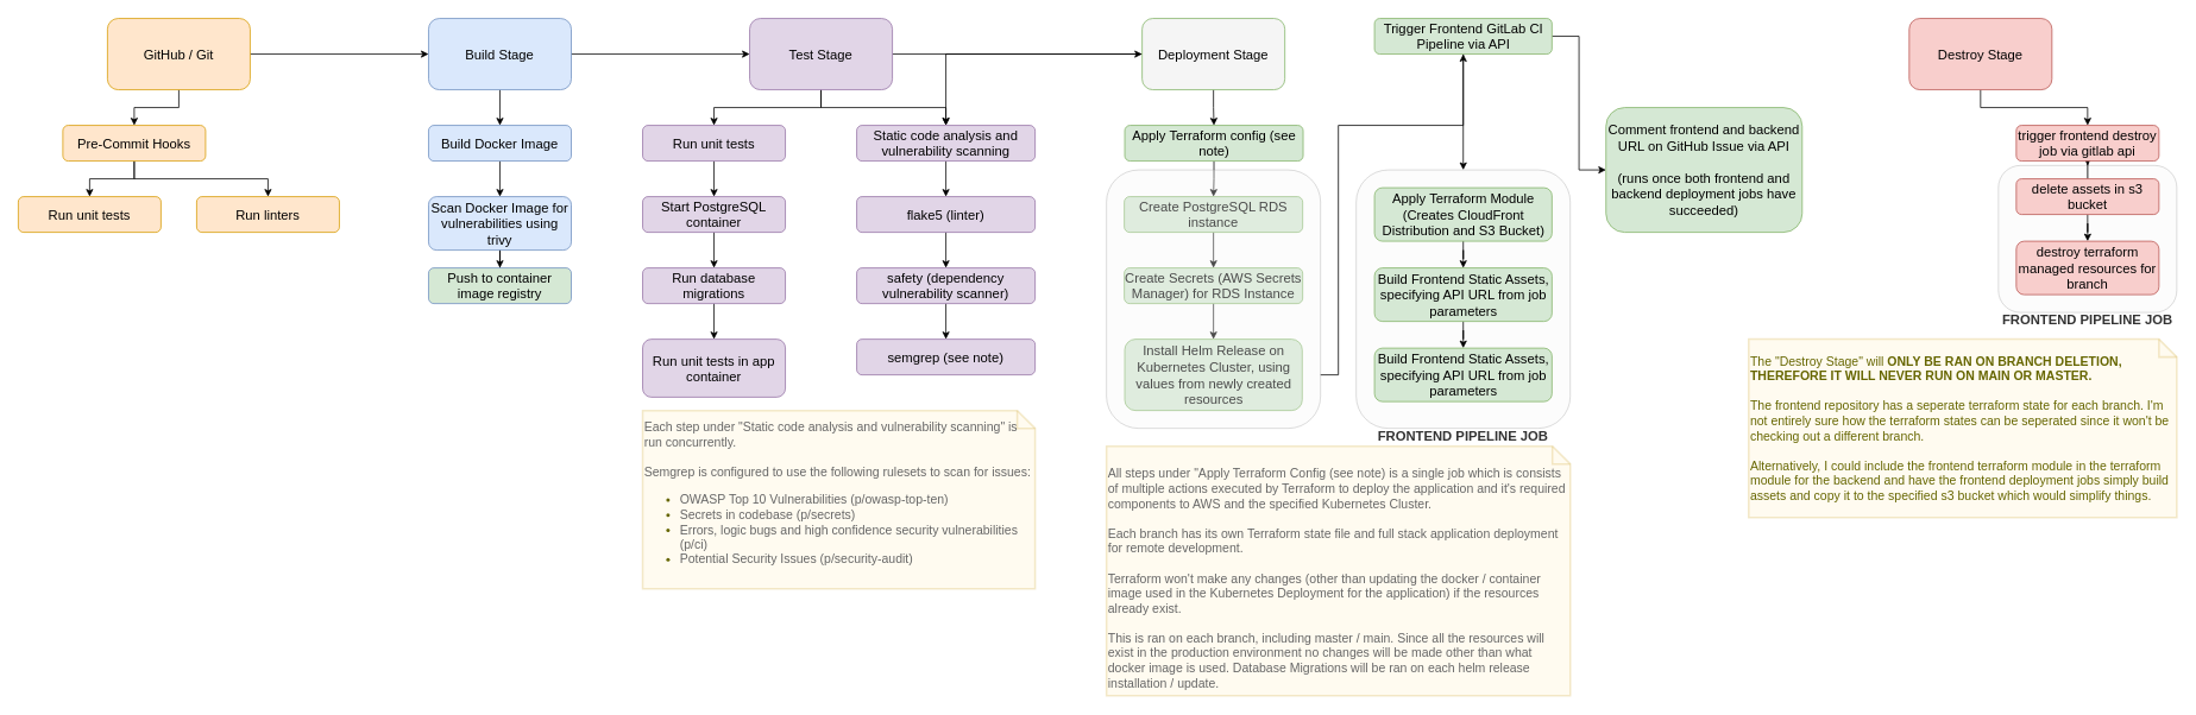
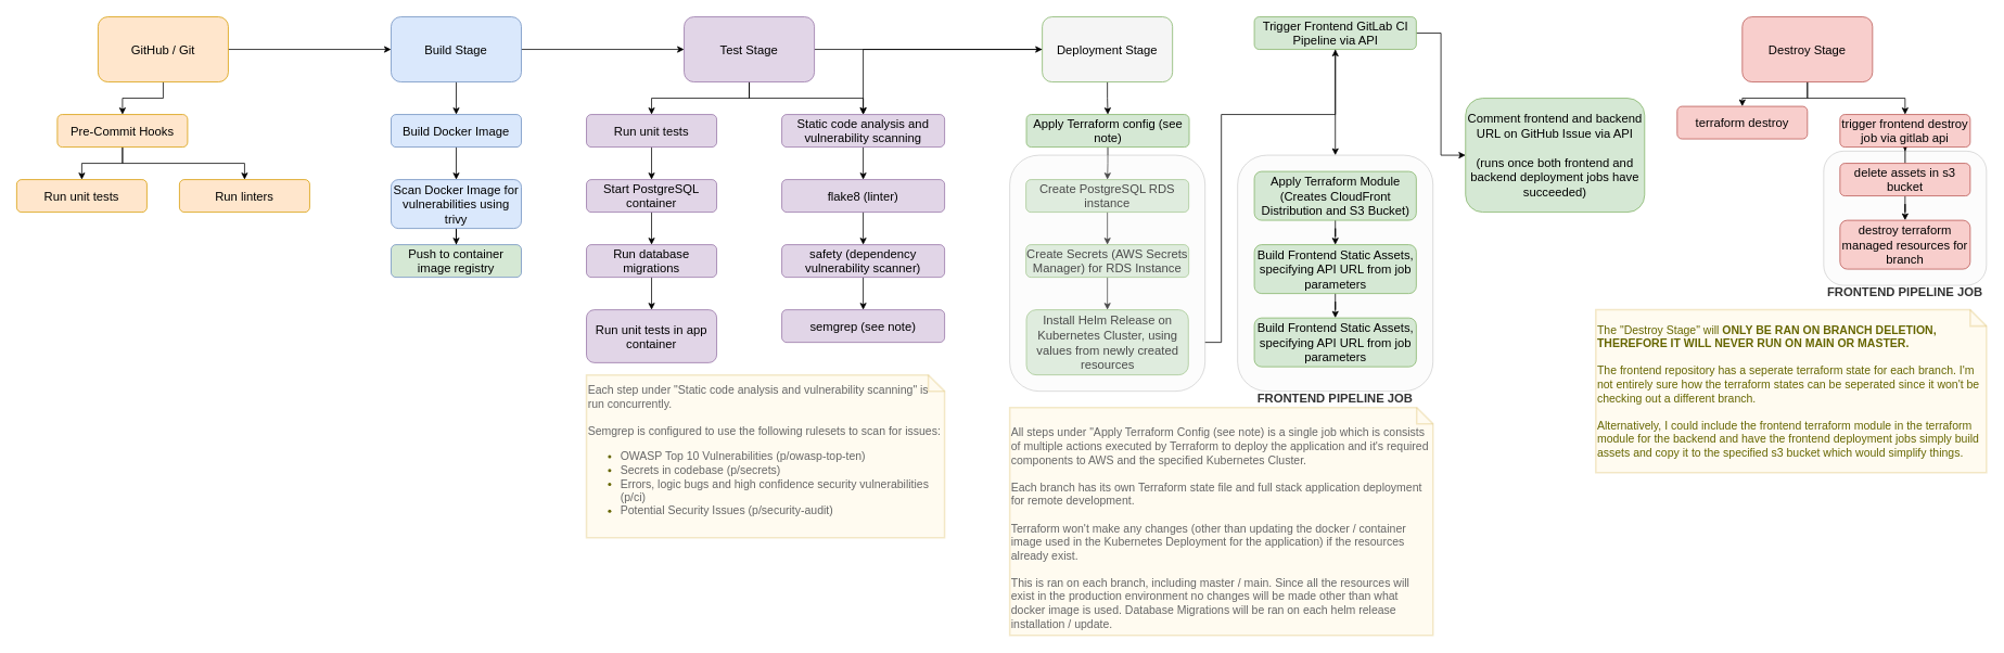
+ <mxCell id="59" style="edgeStyle=orthogonalEdgeStyle;rounded=0;orthogonalLoop=1;jettySize=auto;html=1;" edge="1" parent="1" source="61" target="62"><mxGeometry relative="1" as="geometry" /></mxCell>
+ <mxCell id="62" value="&lt;span style=&quot;font-size: 15px&quot;&gt;terraform destroy&lt;/span&gt;" style="rounded=1;whiteSpace=wrap;html=1;fontSize=12;glass=0;strokeWidth=1;shadow=0;fillColor=#f8cecc;strokeColor=#b85450;" vertex="1" parent="1"><mxGeometry x="2060" y="130" width="160" height="40" as="geometry" /></mxCell>
- <mxCell id="41" value="&lt;span style=&quot;font-size: 15px&quot;&gt;flake5 (linter)&lt;/span&gt;" style="rounded=1;whiteSpace=wrap;html=1;fontSize=12;glass=0;strokeWidth=1;shadow=0;fillColor=#e1d5e7;strokeColor=#9673a6;" vertex="1" parent="1"><mxGeometry x="960" y="220" width="200" height="40" as="geometry" /></mxCell>
+ <mxCell id="41" value="&lt;span style=&quot;font-size: 15px&quot;&gt;flake8 (linter)&lt;/span&gt;" style="rounded=1;whiteSpace=wrap;html=1;fontSize=12;glass=0;strokeWidth=1;shadow=0;fillColor=#e1d5e7;strokeColor=#9673a6;" vertex="1" parent="1"><mxGeometry x="960" y="220" width="200" height="40" as="geometry" /></mxCell>
